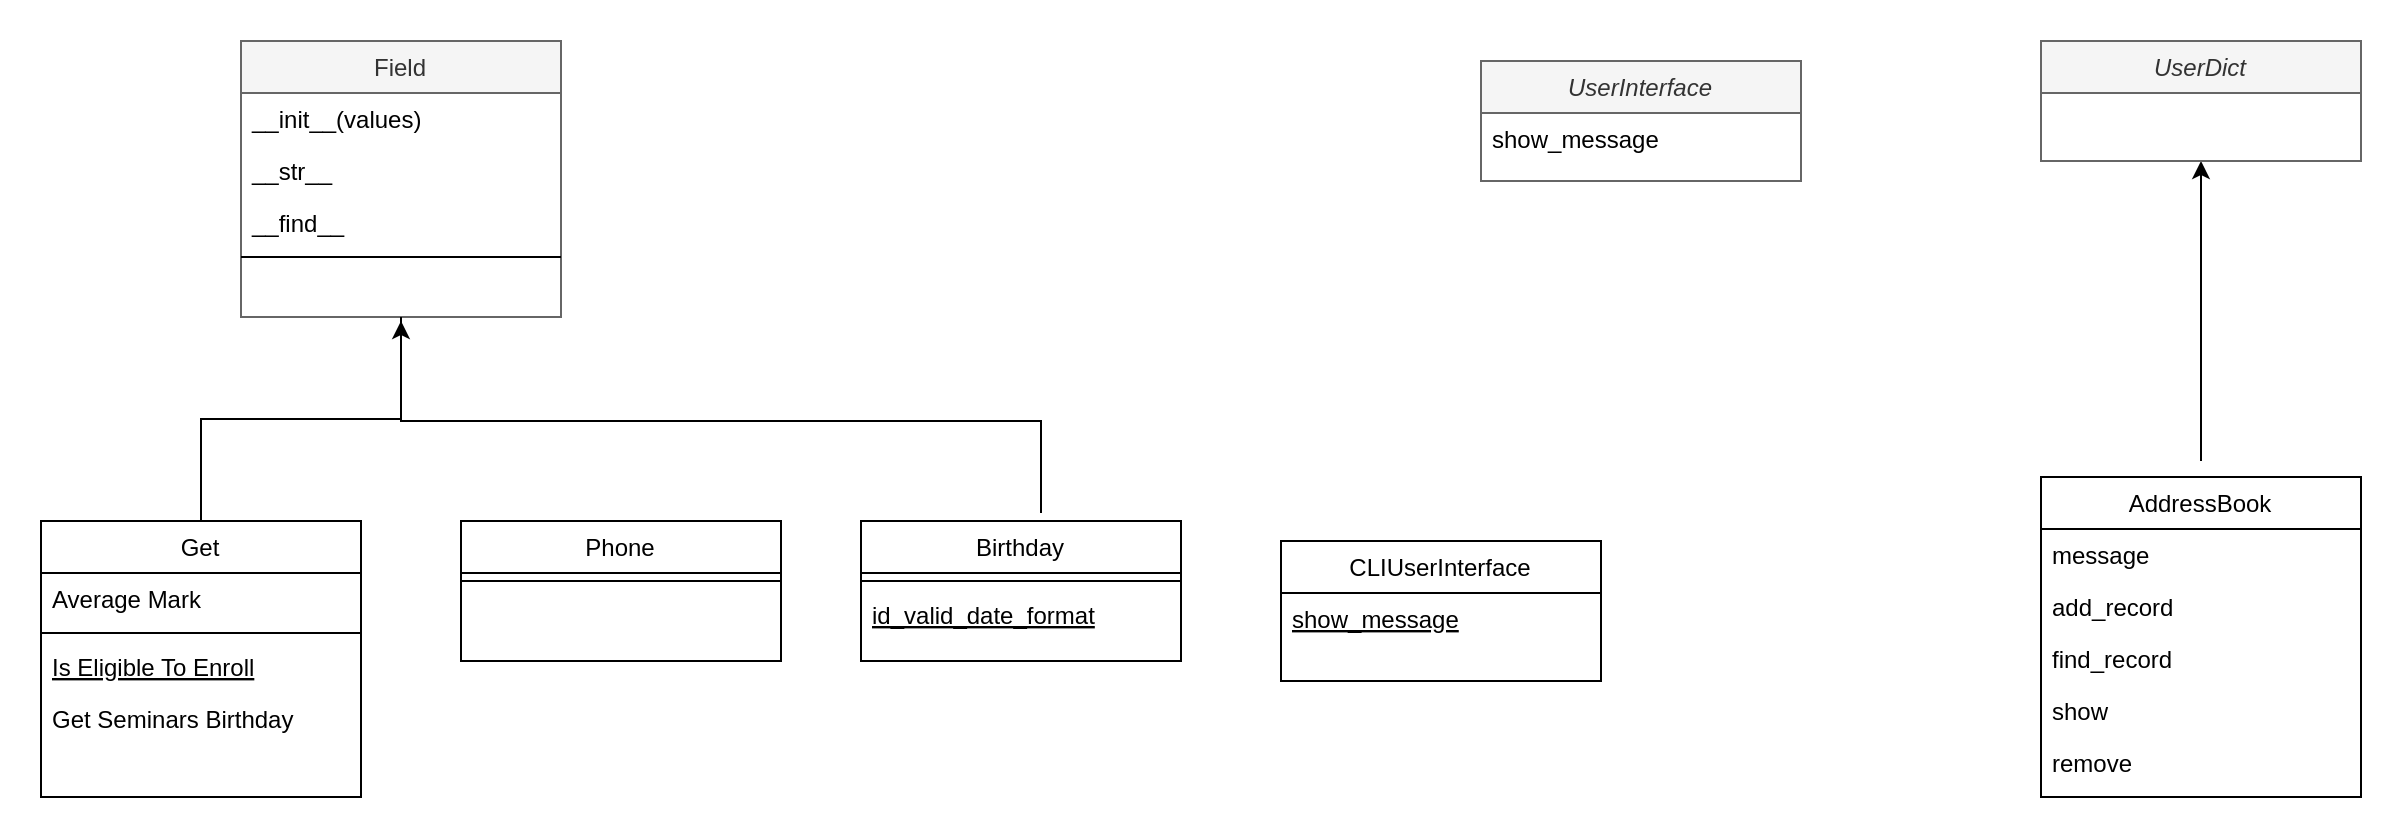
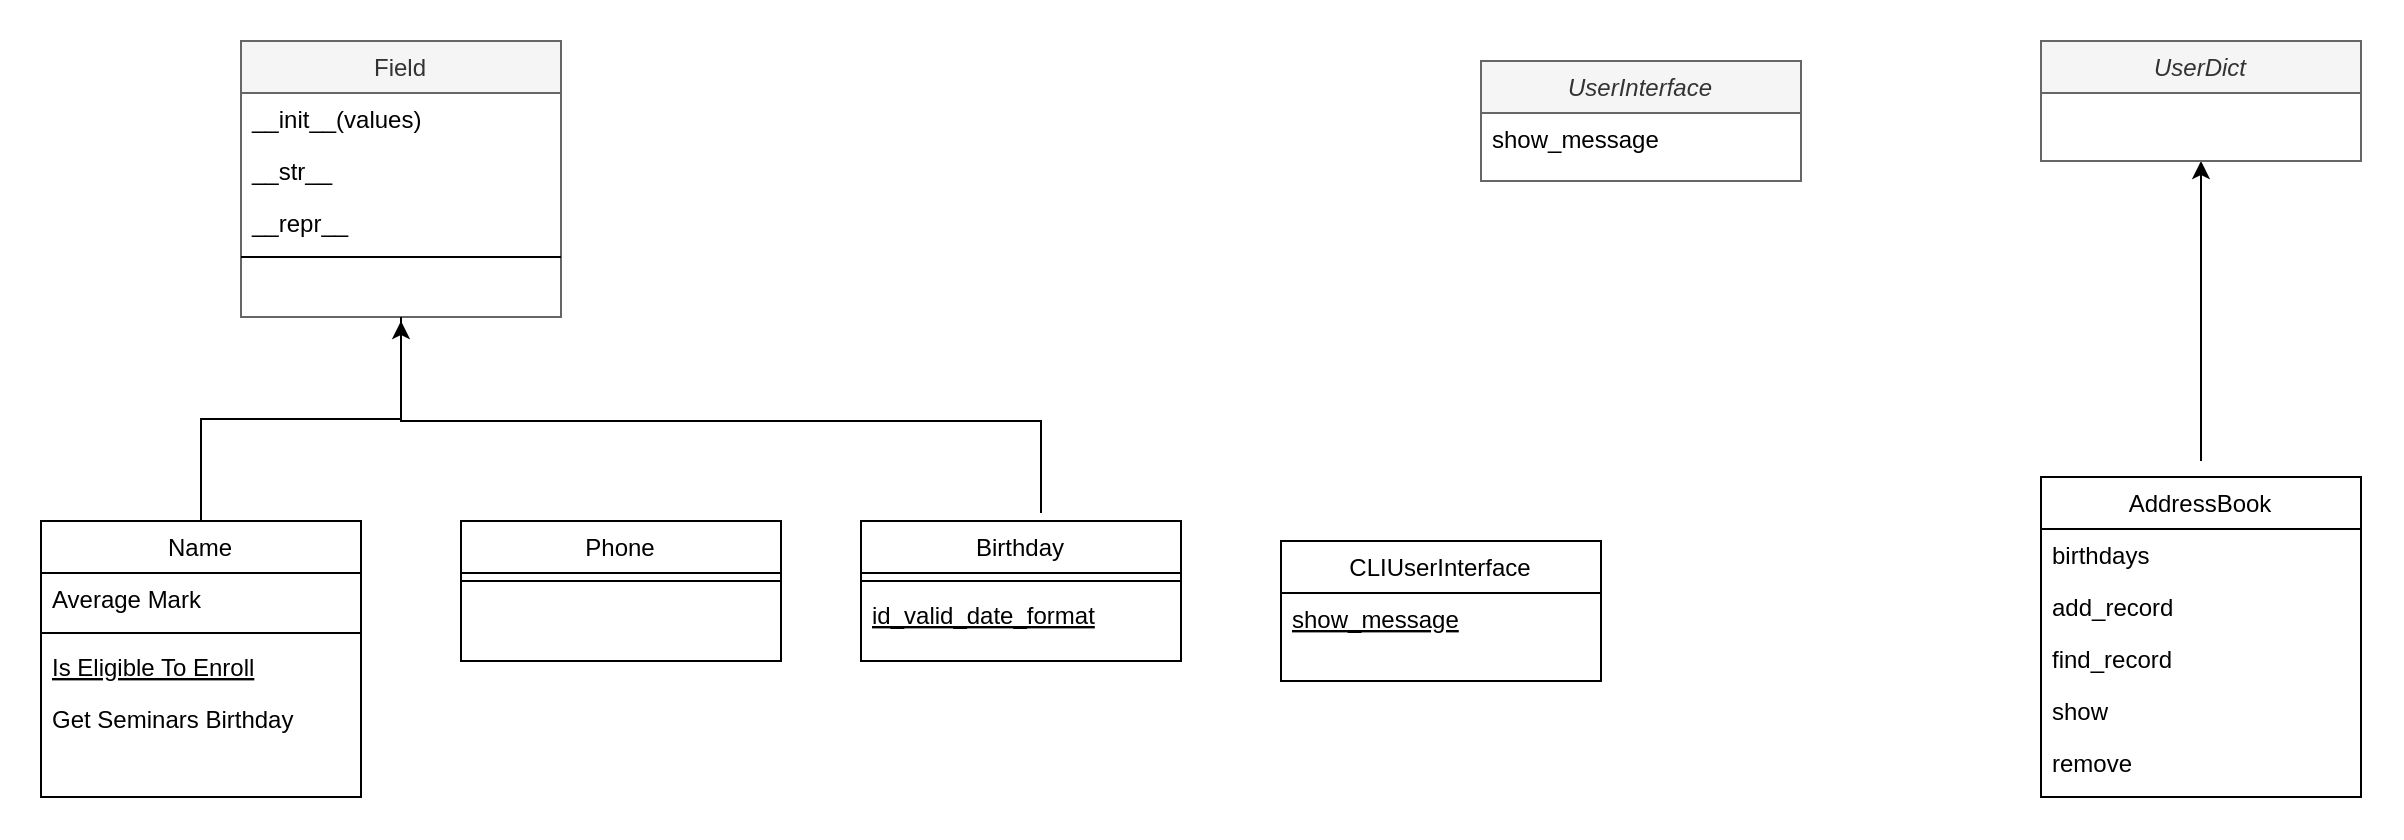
- <mxCell id="5" value="__find__" style="text;align=left;verticalAlign=top;spacingLeft=4;spacingRight=4;overflow=hidden;rotatable=0;points=[[0,0.5],[1,0.5]];portConstraint=eastwest;rounded=0;shadow=0;html=0;" vertex="1" parent="2"><mxGeometry y="78" width="160" height="26" as="geometry" /></mxCell>
+ <mxCell id="5" value="__repr__" style="text;align=left;verticalAlign=top;spacingLeft=4;spacingRight=4;overflow=hidden;rotatable=0;points=[[0,0.5],[1,0.5]];portConstraint=eastwest;rounded=0;shadow=0;html=0;" vertex="1" parent="2"><mxGeometry y="78" width="160" height="26" as="geometry" /></mxCell>
- <mxCell id="7" value="Get" style="swimlane;fontStyle=0;align=center;verticalAlign=top;childLayout=stackLayout;horizontal=1;startSize=26;horizontalStack=0;resizeParent=1;resizeLast=0;collapsible=1;marginBottom=0;rounded=0;shadow=0;strokeWidth=1;" vertex="1" parent="1"><mxGeometry x="20" y="260" width="160" height="138" as="geometry"><mxRectangle x="130" y="380" width="160" height="26" as="alternateBounds" /></mxGeometry></mxCell>
+ <mxCell id="7" value="Name" style="swimlane;fontStyle=0;align=center;verticalAlign=top;childLayout=stackLayout;horizontal=1;startSize=26;horizontalStack=0;resizeParent=1;resizeLast=0;collapsible=1;marginBottom=0;rounded=0;shadow=0;strokeWidth=1;" vertex="1" parent="1"><mxGeometry x="20" y="260" width="160" height="138" as="geometry"><mxRectangle x="130" y="380" width="160" height="26" as="alternateBounds" /></mxGeometry></mxCell>
- <mxCell id="24" value="message" style="text;align=left;verticalAlign=top;spacingLeft=4;spacingRight=4;overflow=hidden;rotatable=0;points=[[0,0.5],[1,0.5]];portConstraint=eastwest;" vertex="1" parent="23"><mxGeometry y="26" width="160" height="26" as="geometry" /></mxCell>
+ <mxCell id="24" value="birthdays" style="text;align=left;verticalAlign=top;spacingLeft=4;spacingRight=4;overflow=hidden;rotatable=0;points=[[0,0.5],[1,0.5]];portConstraint=eastwest;" vertex="1" parent="23"><mxGeometry y="26" width="160" height="26" as="geometry" /></mxCell>
